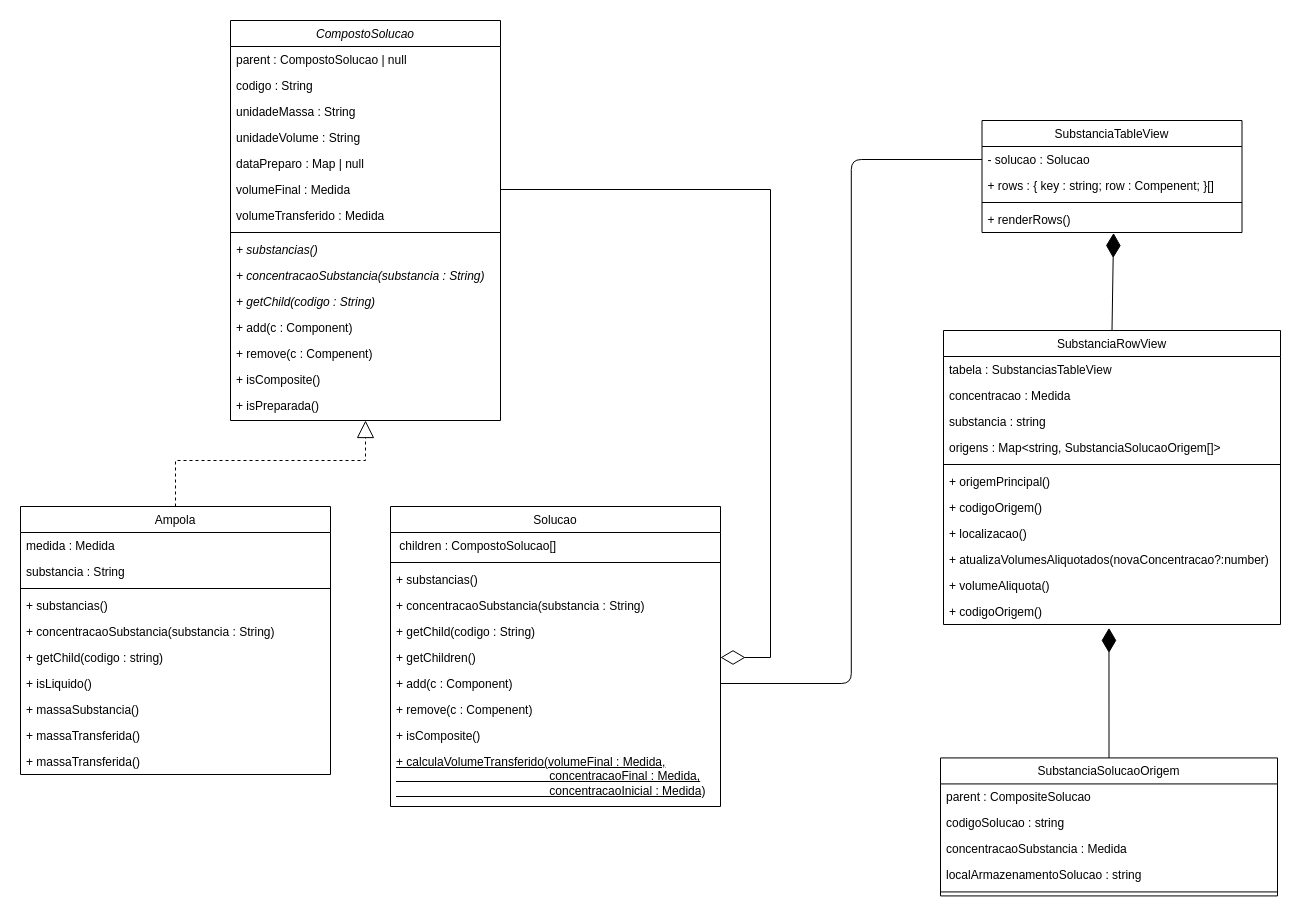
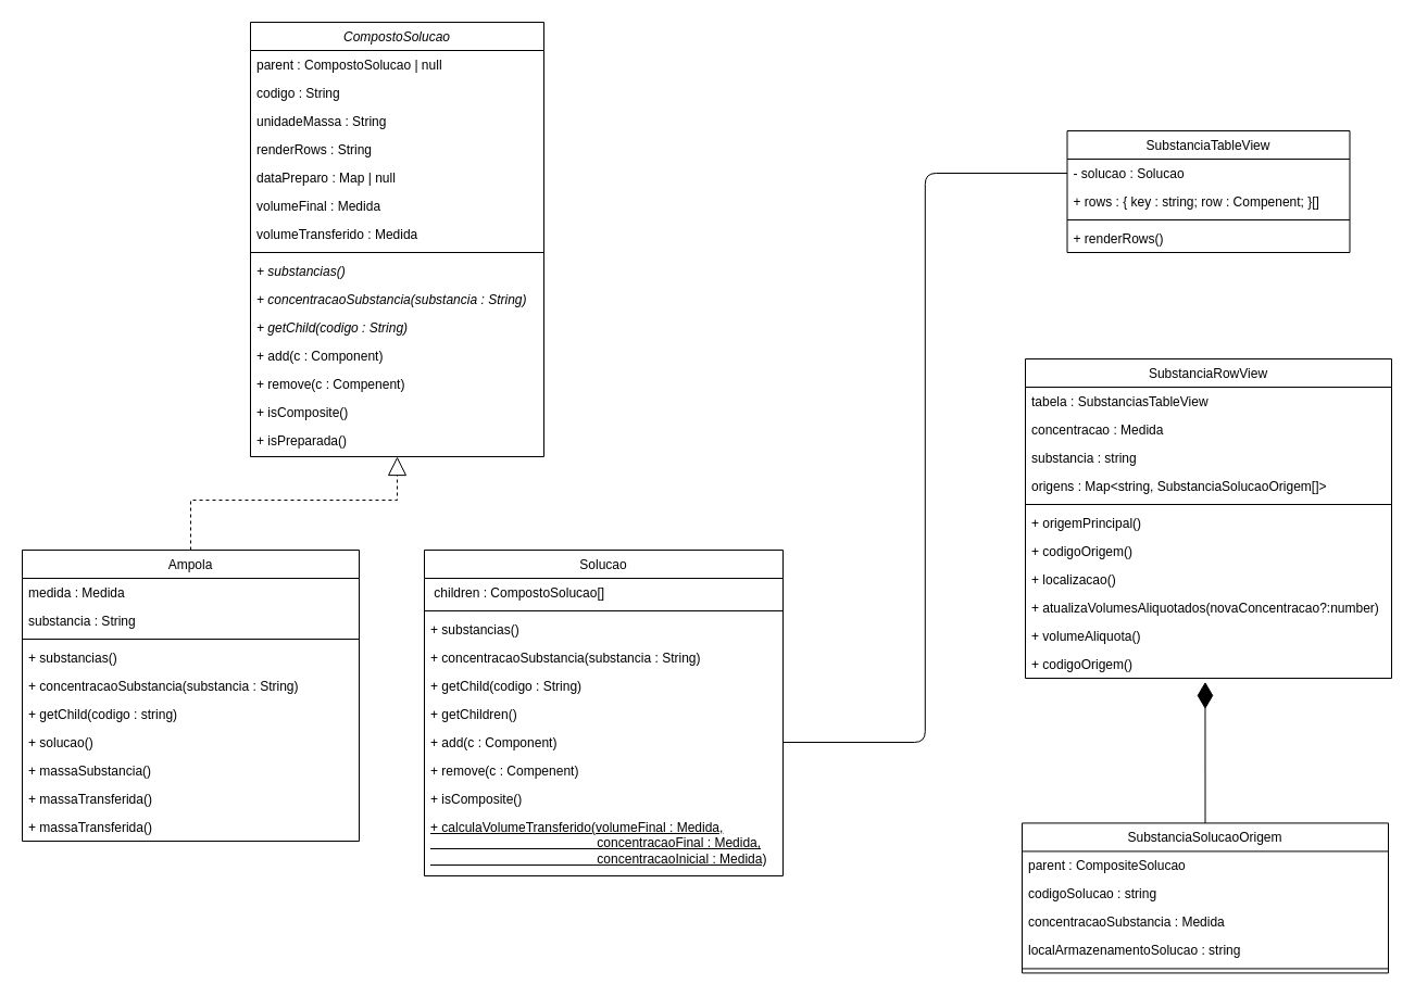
- <mxCell id="8" value="unidadeVolume : String" style="text;align=left;verticalAlign=top;spacingLeft=4;spacingRight=4;overflow=hidden;rotatable=0;points=[[0,0.5],[1,0.5]];portConstraint=eastwest;rounded=0;shadow=0;html=0;" vertex="1" parent="4"><mxGeometry y="104" width="270" height="26" as="geometry" /></mxCell>
+ <mxCell id="8" value="renderRows : String" style="text;align=left;verticalAlign=top;spacingLeft=4;spacingRight=4;overflow=hidden;rotatable=0;points=[[0,0.5],[1,0.5]];portConstraint=eastwest;rounded=0;shadow=0;html=0;" vertex="1" parent="4"><mxGeometry y="104" width="270" height="26" as="geometry" /></mxCell>
- <mxCell id="43" value="1" style="endArrow=none;html=1;endSize=12;startArrow=diamondThin;startSize=22;startFill=1;align=left;verticalAlign=bottom;exitX=0.506;exitY=1.022;exitDx=0;exitDy=0;entryX=0.5;entryY=0;entryDx=0;entryDy=0;exitPerimeter=0;rounded=0;noLabel=1;fontColor=none;endFill=0;" edge="1" parent="1" source="48" target="49"><mxGeometry x="-1" y="3" relative="1" as="geometry"><mxPoint x="700" y="390" as="sourcePoint" /><mxPoint x="860" y="390" as="targetPoint" /></mxGeometry></mxCell>
- <mxCell id="3" value="1" style="endArrow=none;html=1;endSize=12;startArrow=diamondThin;startSize=22;startFill=0;align=left;verticalAlign=bottom;entryX=1;entryY=0.5;entryDx=0;entryDy=0;exitX=1;exitY=0.5;exitDx=0;exitDy=0;noLabel=1;fontColor=none;endFill=0;edgeStyle=orthogonalEdgeStyle;rounded=0;" edge="1" parent="1" source="37" target="10"><mxGeometry x="-1" y="3" relative="1" as="geometry"><mxPoint x="410" y="610" as="sourcePoint" /><mxPoint x="390" y="410" as="targetPoint" /><Array as="points"><mxPoint x="770" y="657" /><mxPoint x="770" y="189" /></Array></mxGeometry></mxCell>
- <mxCell id="27" value="+ isLiquido()" style="text;align=left;verticalAlign=top;spacingLeft=4;spacingRight=4;overflow=hidden;rotatable=0;points=[[0,0.5],[1,0.5]];portConstraint=eastwest;" vertex="1" parent="20"><mxGeometry y="164" width="310" height="26" as="geometry" /></mxCell>
+ <mxCell id="27" value="+ solucao()" style="text;align=left;verticalAlign=top;spacingLeft=4;spacingRight=4;overflow=hidden;rotatable=0;points=[[0,0.5],[1,0.5]];portConstraint=eastwest;" vertex="1" parent="20"><mxGeometry y="164" width="310" height="26" as="geometry" /></mxCell>
